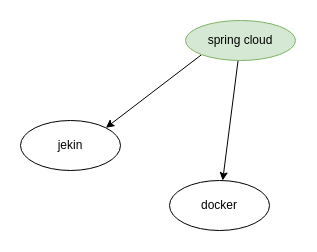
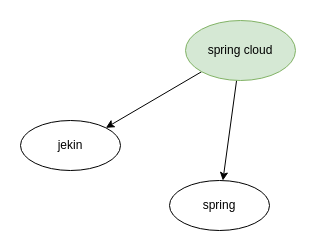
- <mxCell id="4" value="spring cloud" style="ellipse;whiteSpace=wrap;html=1;fillColor=#d5e8d4;strokeColor=#82b366;" vertex="1" parent="1"><mxGeometry x="185" y="20" width="110" height="40" as="geometry" /></mxCell>
+ <mxCell id="4" value="spring cloud" style="ellipse;whiteSpace=wrap;html=1;fillColor=#d5e8d4;strokeColor=#82b366;" vertex="1" parent="1"><mxGeometry x="185" y="20" width="110" height="60" as="geometry" /></mxCell>
- <mxCell id="6" value="docker" style="ellipse;whiteSpace=wrap;html=1;" vertex="1" parent="1"><mxGeometry x="169" y="180" width="100" height="50" as="geometry" /></mxCell>
+ <mxCell id="6" value="spring" style="ellipse;whiteSpace=wrap;html=1;" vertex="1" parent="1"><mxGeometry x="169" y="180" width="100" height="50" as="geometry" /></mxCell>
